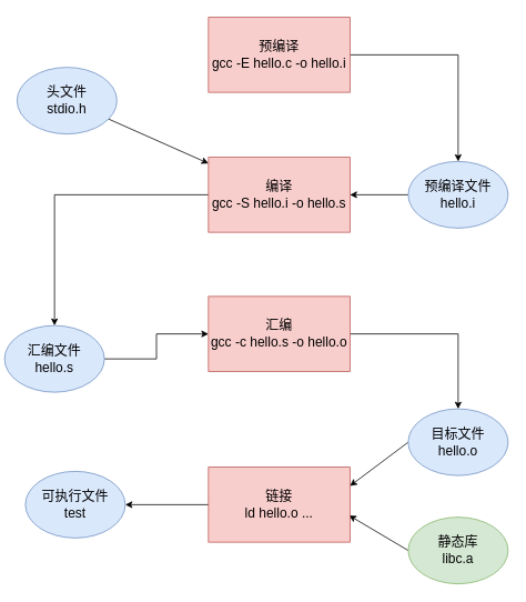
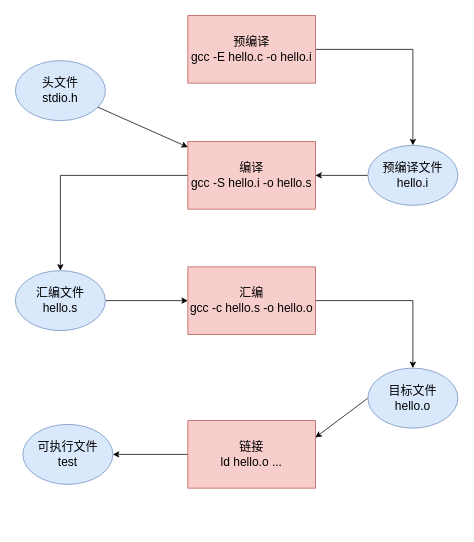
- <mxCell id="11" value="汇编文件&lt;br style=&quot;font-size: 16px;&quot;&gt;hello.s" style="ellipse;whiteSpace=wrap;html=1;fillColor=#dae8fc;strokeColor=#6c8ebf;fontSize=16;" vertex="1" parent="1"><mxGeometry x="5" y="390" width="120" height="80" as="geometry" /></mxCell>
+ <mxCell id="11" value="汇编文件&lt;br style=&quot;font-size: 16px;&quot;&gt;hello.s" style="ellipse;whiteSpace=wrap;html=1;fillColor=#dae8fc;strokeColor=#6c8ebf;fontSize=16;" vertex="1" parent="1"><mxGeometry x="20" y="360" width="120" height="80" as="geometry" /></mxCell>
- <mxCell id="16" style="edgeStyle=none;rounded=0;orthogonalLoop=1;jettySize=auto;html=1;exitX=0;exitY=0.5;exitDx=0;exitDy=0;entryX=0.994;entryY=0.644;entryDx=0;entryDy=0;entryPerimeter=0;fontSize=16;" edge="1" parent="1" source="17" target="19"><mxGeometry relative="1" as="geometry" /></mxCell>
- <mxCell id="17" value="静态库&lt;br style=&quot;font-size: 16px;&quot;&gt;libc.a" style="ellipse;whiteSpace=wrap;html=1;fillColor=#d5e8d4;strokeColor=#82b366;fontSize=16;" vertex="1" parent="1"><mxGeometry x="490" y="620" width="120" height="80" as="geometry" /></mxCell>
